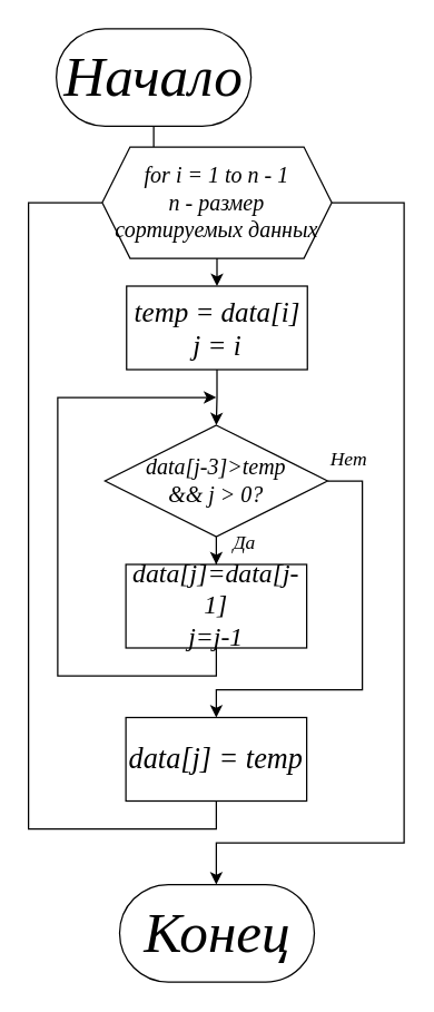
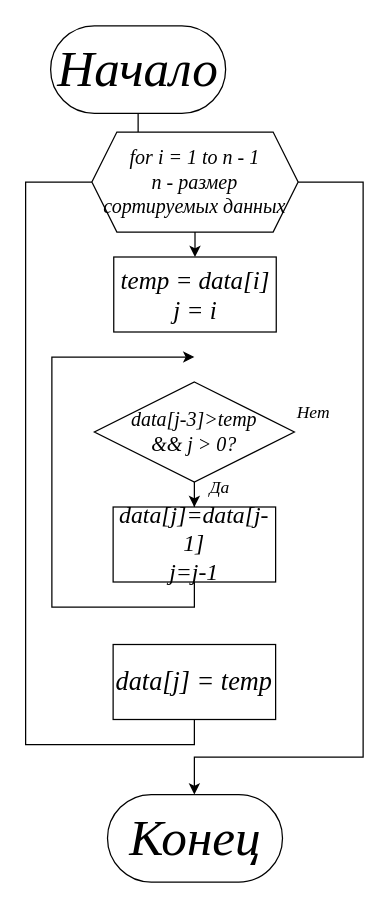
- <mxCell id="8" style="edgeStyle=orthogonalEdgeStyle;rounded=0;orthogonalLoop=1;jettySize=auto;html=1;entryX=0.5;entryY=0;entryDx=0;entryDy=0;" parent="1" source="9" target="12" edge="1"><mxGeometry relative="1" as="geometry" /></mxCell>
- <mxCell id="11" style="edgeStyle=orthogonalEdgeStyle;rounded=0;orthogonalLoop=1;jettySize=auto;html=1;entryX=0.5;entryY=0;entryDx=0;entryDy=0;" parent="1" source="12" target="17" edge="1"><mxGeometry relative="1" as="geometry"><mxPoint x="270" y="515" as="targetPoint" /><Array as="points"><mxPoint x="260" y="345" /><mxPoint x="260" y="495" /><mxPoint x="155" y="495" /></Array></mxGeometry></mxCell>
